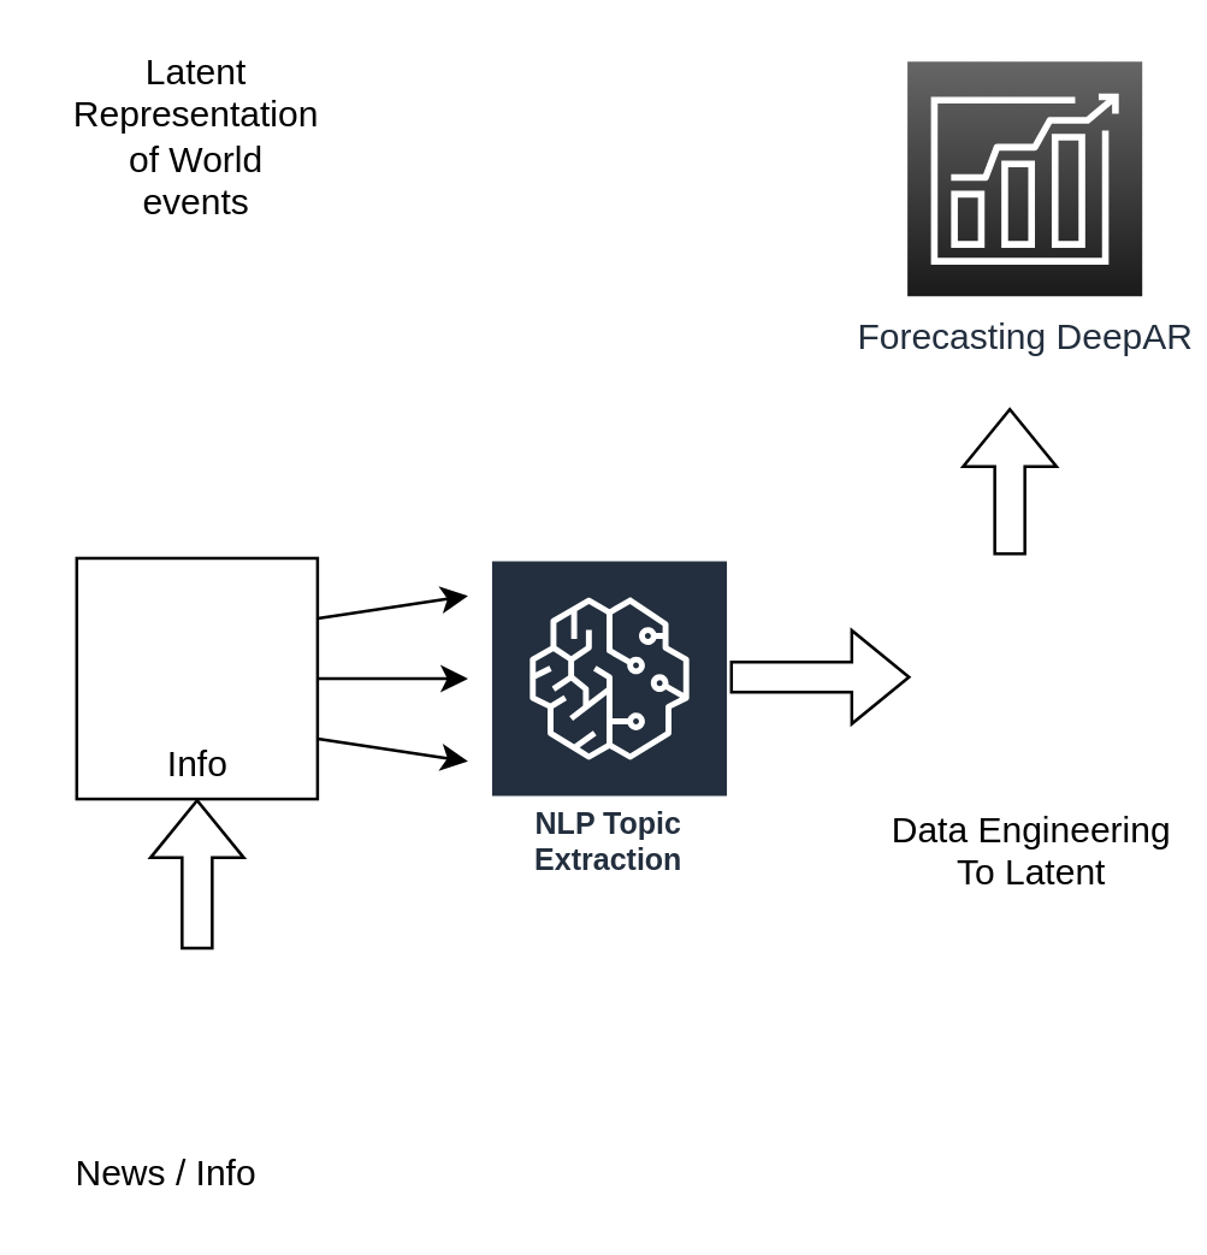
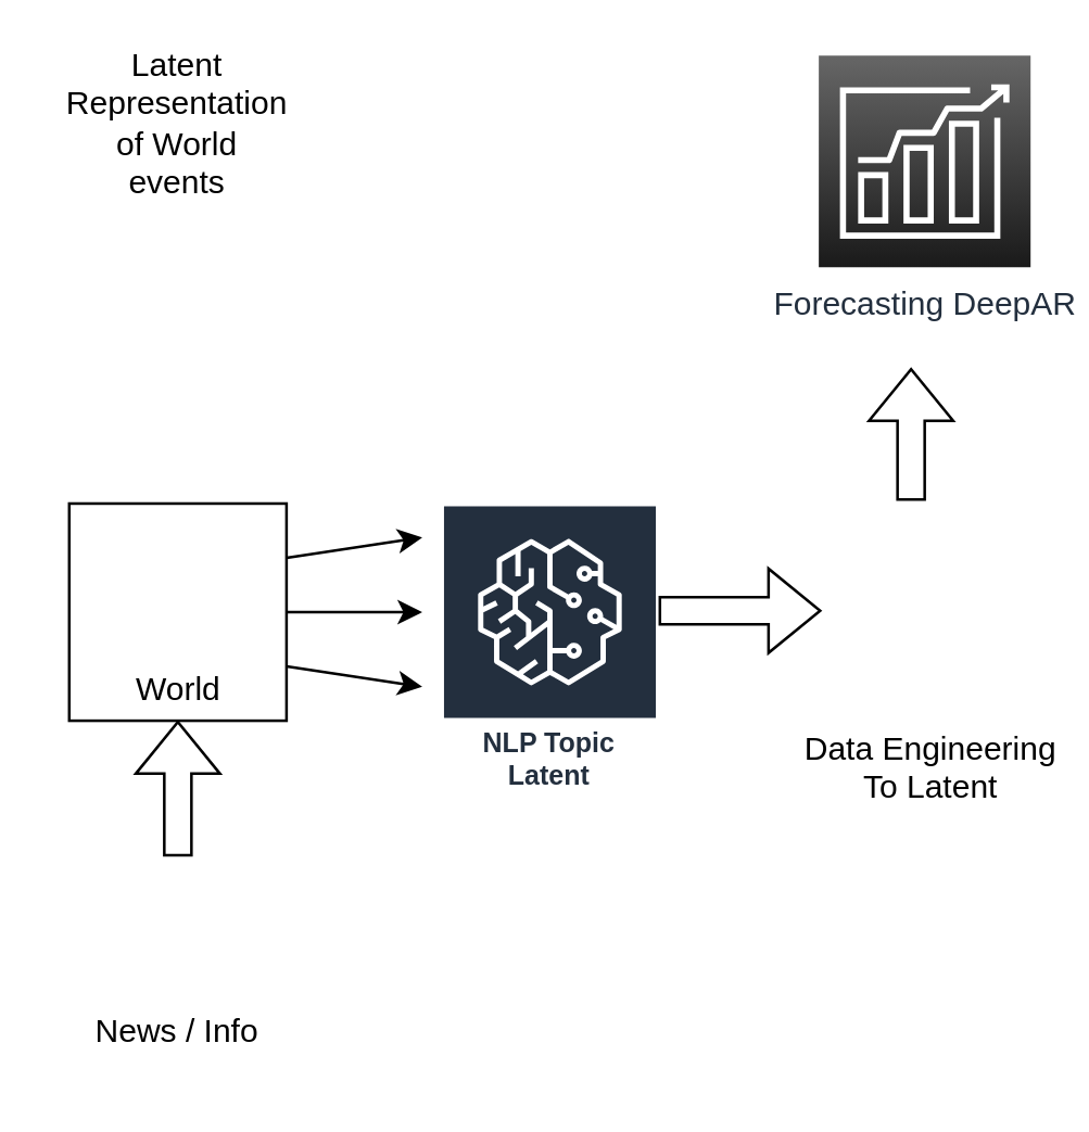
- <mxCell id="3" value="Info" style="shape=image;html=1;verticalAlign=top;verticalLabelPosition=bottom;labelBackgroundColor=#ffffff;imageAspect=0;aspect=fixed;image=https://cdn2.iconfinder.com/data/icons/whcompare-isometric-web-hosting-servers/50/connected-globe-128.png" vertex="1" parent="1"><mxGeometry x="37.5" y="185" width="55" height="55" as="geometry" /></mxCell>
+ <mxCell id="3" value="World" style="shape=image;html=1;verticalAlign=top;verticalLabelPosition=bottom;labelBackgroundColor=#ffffff;imageAspect=0;aspect=fixed;image=https://cdn2.iconfinder.com/data/icons/whcompare-isometric-web-hosting-servers/50/connected-globe-128.png" vertex="1" parent="1"><mxGeometry x="37.5" y="185" width="55" height="55" as="geometry" /></mxCell>
- <mxCell id="12" value="NLP Topic Extraction" style="sketch=0;outlineConnect=0;fontColor=#232F3E;gradientColor=none;strokeColor=#ffffff;fillColor=#232F3E;dashed=0;verticalLabelPosition=middle;verticalAlign=bottom;align=center;html=1;whiteSpace=wrap;fontSize=10;fontStyle=1;spacing=3;shape=mxgraph.aws4.productIcon;prIcon=mxgraph.aws4.sagemaker;" vertex="1" parent="1"><mxGeometry x="162" y="185" width="80" height="110" as="geometry" /></mxCell>
+ <mxCell id="12" value="NLP Topic Latent" style="sketch=0;outlineConnect=0;fontColor=#232F3E;gradientColor=none;strokeColor=#ffffff;fillColor=#232F3E;dashed=0;verticalLabelPosition=middle;verticalAlign=bottom;align=center;html=1;whiteSpace=wrap;fontSize=10;fontStyle=1;spacing=3;shape=mxgraph.aws4.productIcon;prIcon=mxgraph.aws4.sagemaker;" vertex="1" parent="1"><mxGeometry x="162" y="185" width="80" height="110" as="geometry" /></mxCell>
- <mxCell id="8" value="News / Info" style="text;html=1;strokeColor=none;fillColor=none;align=center;verticalAlign=middle;whiteSpace=wrap;rounded=0;" vertex="1" parent="1"><mxGeometry x="10" y="375" width="90" height="30" as="geometry" /></mxCell>
+ <mxCell id="8" value="News / Info" style="text;html=1;strokeColor=none;fillColor=none;align=center;verticalAlign=middle;whiteSpace=wrap;rounded=0;" vertex="1" parent="1"><mxGeometry x="20" y="365" width="90" height="30" as="geometry" /></mxCell>
